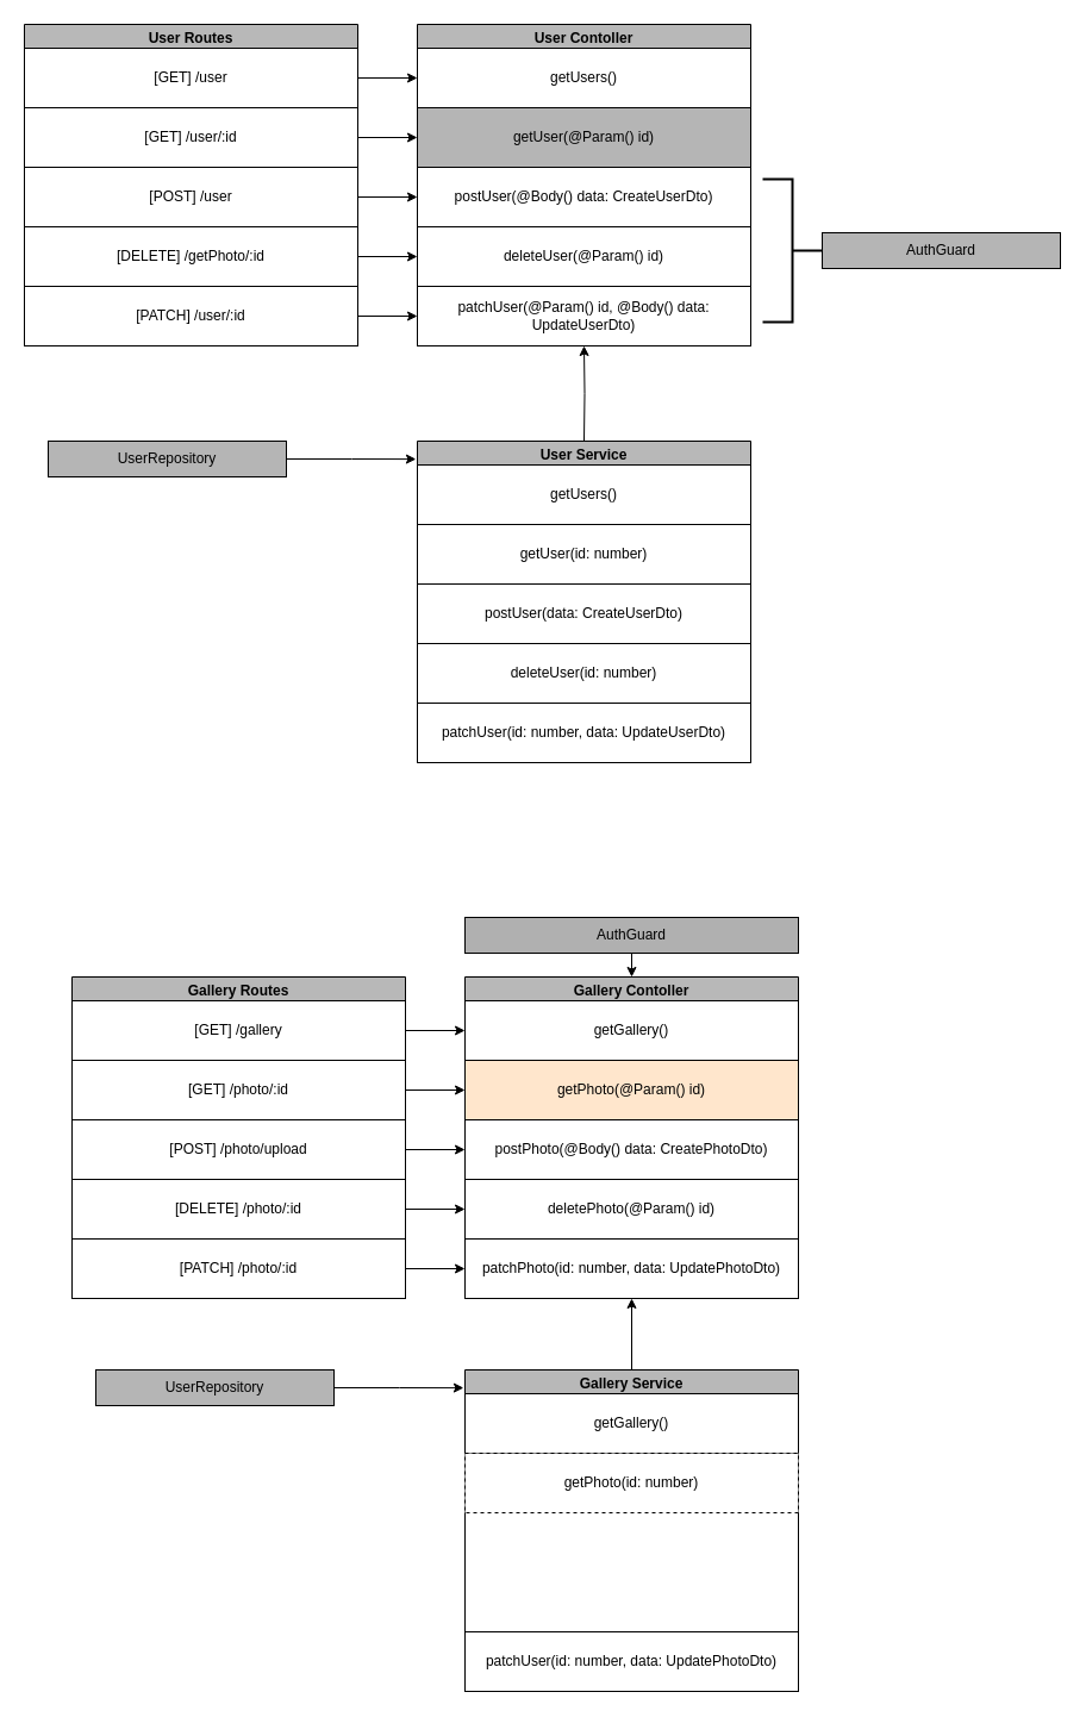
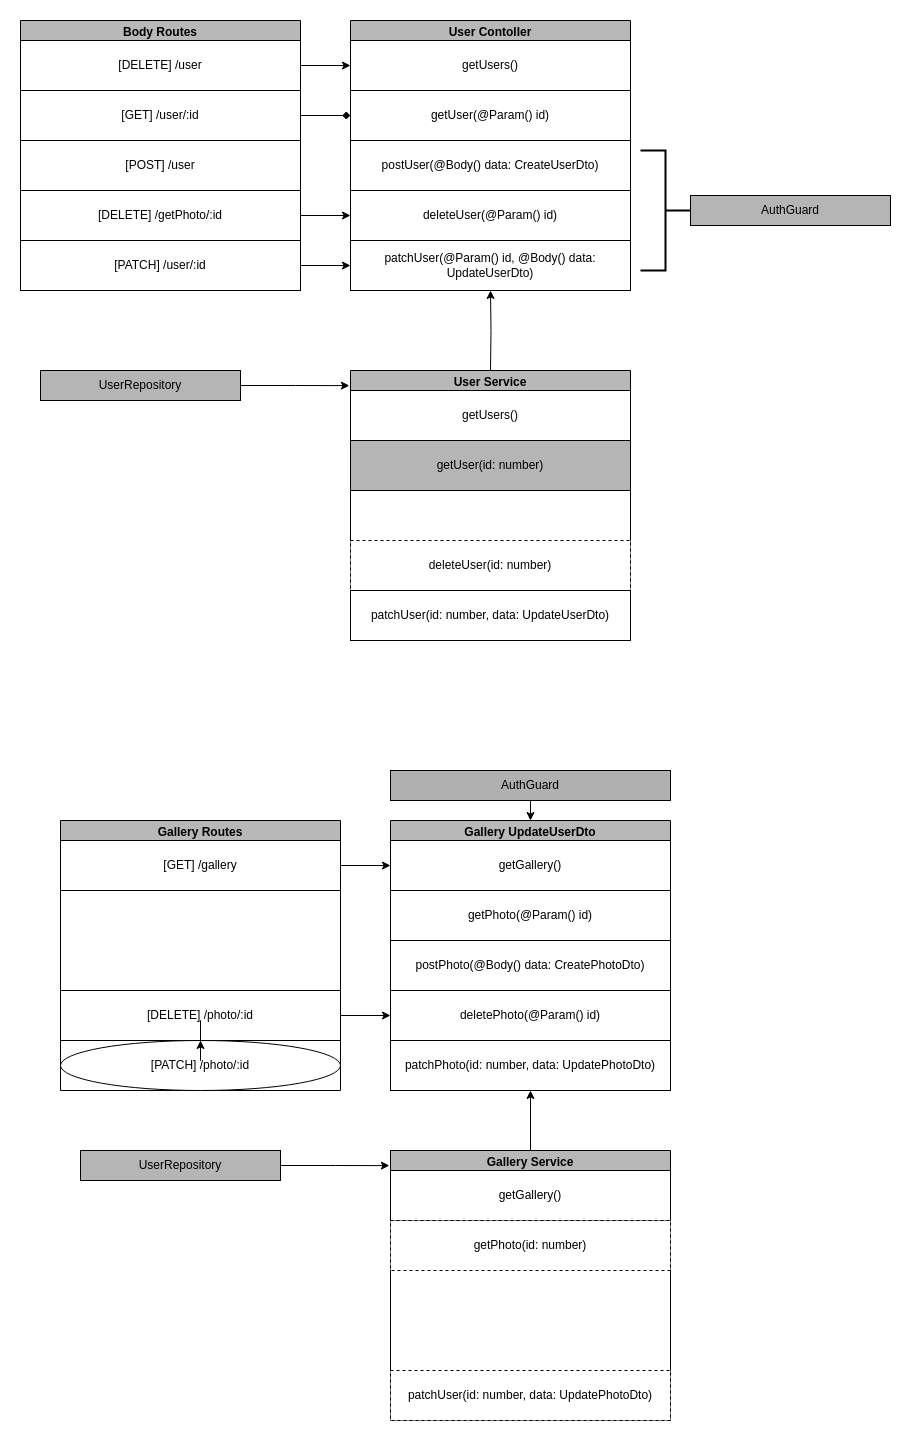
- <mxCell id="2" value="User Routes" style="swimlane;whiteSpace=wrap;html=1;fillColor=#B8B8B8;" vertex="1" parent="1"><mxGeometry x="20" y="20" width="280" height="270" as="geometry" /></mxCell>
+ <mxCell id="2" value="Body Routes" style="swimlane;whiteSpace=wrap;html=1;fillColor=#B8B8B8;" vertex="1" parent="1"><mxGeometry x="20" y="20" width="280" height="270" as="geometry" /></mxCell>
- <mxCell id="3" value="[GET] /user" style="whiteSpace=wrap;html=1;" vertex="1" parent="2"><mxGeometry y="20" width="280" height="50" as="geometry" /></mxCell>
+ <mxCell id="3" value="[DELETE] /user" style="whiteSpace=wrap;html=1;" vertex="1" parent="2"><mxGeometry y="20" width="280" height="50" as="geometry" /></mxCell>
- <mxCell id="15" style="edgeStyle=orthogonalEdgeStyle;rounded=0;orthogonalLoop=1;jettySize=auto;html=1;" edge="1" parent="1" source="4" target="10"><mxGeometry relative="1" as="geometry" /></mxCell>
+ <mxCell id="15" style="edgeStyle=orthogonalEdgeStyle;rounded=0;orthogonalLoop=1;jettySize=auto;html=1;endArrow=diamond;" edge="1" parent="1" source="4" target="10"><mxGeometry relative="1" as="geometry" /></mxCell>
- <mxCell id="10" value="getUser(@Param() id)" style="whiteSpace=wrap;html=1;fillColor=#b5b5b5;" vertex="1" parent="8"><mxGeometry y="70" width="280" height="50" as="geometry" /></mxCell>
+ <mxCell id="10" value="getUser(@Param() id)" style="whiteSpace=wrap;html=1;" vertex="1" parent="8"><mxGeometry y="70" width="280" height="50" as="geometry" /></mxCell>
- <mxCell id="16" style="edgeStyle=orthogonalEdgeStyle;rounded=0;orthogonalLoop=1;jettySize=auto;html=1;entryX=0;entryY=0.5;entryDx=0;entryDy=0;" edge="1" parent="1" source="5" target="11"><mxGeometry relative="1" as="geometry" /></mxCell>
- <mxCell id="39" value="getUser(id: number)" style="whiteSpace=wrap;html=1;" vertex="1" parent="37"><mxGeometry y="70" width="280" height="50" as="geometry" /></mxCell>
+ <mxCell id="39" value="getUser(id: number)" style="whiteSpace=wrap;html=1;fillColor=#b5b5b5;" vertex="1" parent="37"><mxGeometry y="70" width="280" height="50" as="geometry" /></mxCell>
- <mxCell id="40" value="postUser(data: CreateUserDto)" style="whiteSpace=wrap;html=1;" vertex="1" parent="37"><mxGeometry y="120" width="280" height="50" as="geometry" /></mxCell>
- <mxCell id="41" value="deleteUser(id: number)" style="whiteSpace=wrap;html=1;" vertex="1" parent="37"><mxGeometry y="170" width="280" height="50" as="geometry" /></mxCell>
+ <mxCell id="41" value="deleteUser(id: number)" style="whiteSpace=wrap;html=1;dashed=1;" vertex="1" parent="37"><mxGeometry y="170" width="280" height="50" as="geometry" /></mxCell>
- <mxCell id="25" value="Gallery Contoller" style="swimlane;whiteSpace=wrap;html=1;fillColor=#B8B8B8;" vertex="1" parent="1"><mxGeometry x="390" y="820" width="280" height="270" as="geometry" /></mxCell>
+ <mxCell id="25" value="Gallery UpdateUserDto" style="swimlane;whiteSpace=wrap;html=1;fillColor=#B8B8B8;" vertex="1" parent="1"><mxGeometry x="390" y="820" width="280" height="270" as="geometry" /></mxCell>
- <mxCell id="21" value="[GET] /photo/:id" style="whiteSpace=wrap;html=1;" vertex="1" parent="19"><mxGeometry y="70" width="280" height="50" as="geometry" /></mxCell>
- <mxCell id="32" style="edgeStyle=orthogonalEdgeStyle;rounded=0;orthogonalLoop=1;jettySize=auto;html=1;" edge="1" parent="1" source="21" target="27"><mxGeometry relative="1" as="geometry" /></mxCell>
- <mxCell id="27" value="getPhoto(@Param() id)" style="whiteSpace=wrap;html=1;fillColor=#ffe6cc;" vertex="1" parent="25"><mxGeometry y="70" width="280" height="50" as="geometry" /></mxCell>
+ <mxCell id="27" value="getPhoto(@Param() id)" style="whiteSpace=wrap;html=1;" vertex="1" parent="25"><mxGeometry y="70" width="280" height="50" as="geometry" /></mxCell>
- <mxCell id="22" value="[POST] /photo/upload" style="whiteSpace=wrap;html=1;" vertex="1" parent="19"><mxGeometry y="120" width="280" height="50" as="geometry" /></mxCell>
- <mxCell id="33" style="edgeStyle=orthogonalEdgeStyle;rounded=0;orthogonalLoop=1;jettySize=auto;html=1;entryX=0;entryY=0.5;entryDx=0;entryDy=0;" edge="1" parent="1" source="22" target="28"><mxGeometry relative="1" as="geometry" /></mxCell>
- <mxCell id="24" value="[PATCH] /photo/:id" style="whiteSpace=wrap;html=1;" vertex="1" parent="19"><mxGeometry y="220" width="280" height="50" as="geometry" /></mxCell>
+ <mxCell id="24" value="[PATCH] /photo/:id" style="ellipse;whiteSpace=wrap;html=1;" vertex="1" parent="19"><mxGeometry y="220" width="280" height="50" as="geometry" /></mxCell>
- <mxCell id="35" style="edgeStyle=orthogonalEdgeStyle;rounded=0;orthogonalLoop=1;jettySize=auto;html=1;" edge="1" parent="1" source="24" target="30"><mxGeometry relative="1" as="geometry" /></mxCell>
+ <mxCell id="35" style="edgeStyle=orthogonalEdgeStyle;rounded=0;orthogonalLoop=1;jettySize=auto;html=1;" edge="1" parent="1" source="24" target="23"><mxGeometry relative="1" as="geometry" /></mxCell>
- <mxCell id="51" value="patchUser(id: number, data: UpdatePhotoDto)" style="whiteSpace=wrap;html=1;" vertex="1" parent="48"><mxGeometry y="220" width="280" height="50" as="geometry" /></mxCell>
+ <mxCell id="51" value="patchUser(id: number, data: UpdatePhotoDto)" style="whiteSpace=wrap;html=1;dashed=1;" vertex="1" parent="48"><mxGeometry y="220" width="280" height="50" as="geometry" /></mxCell>
